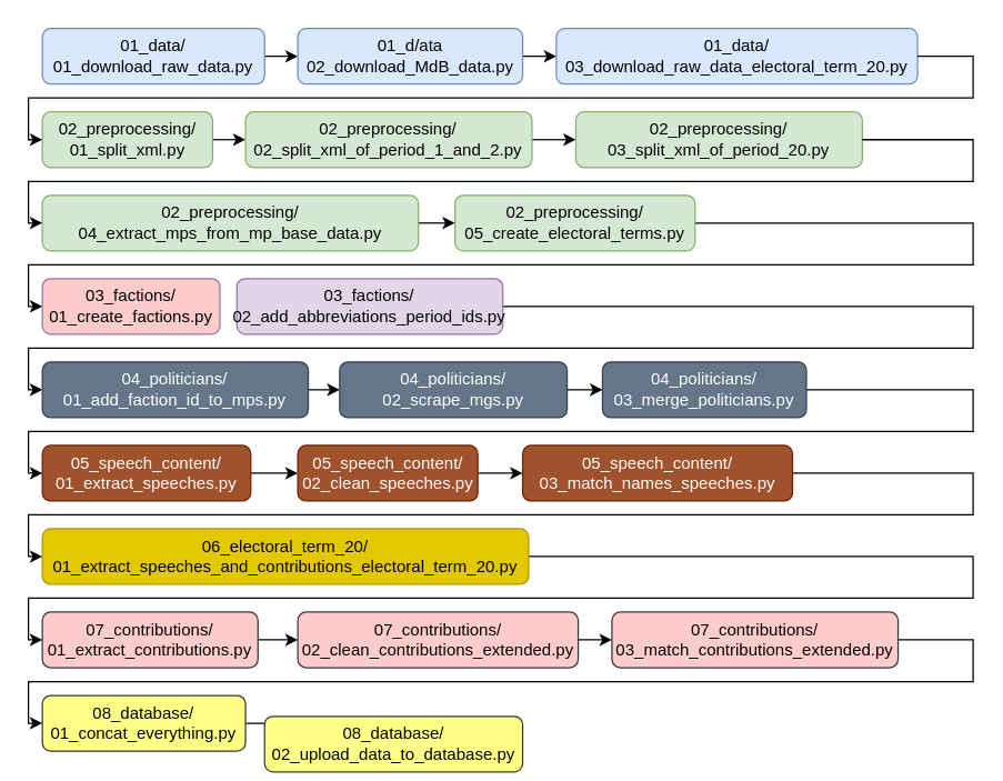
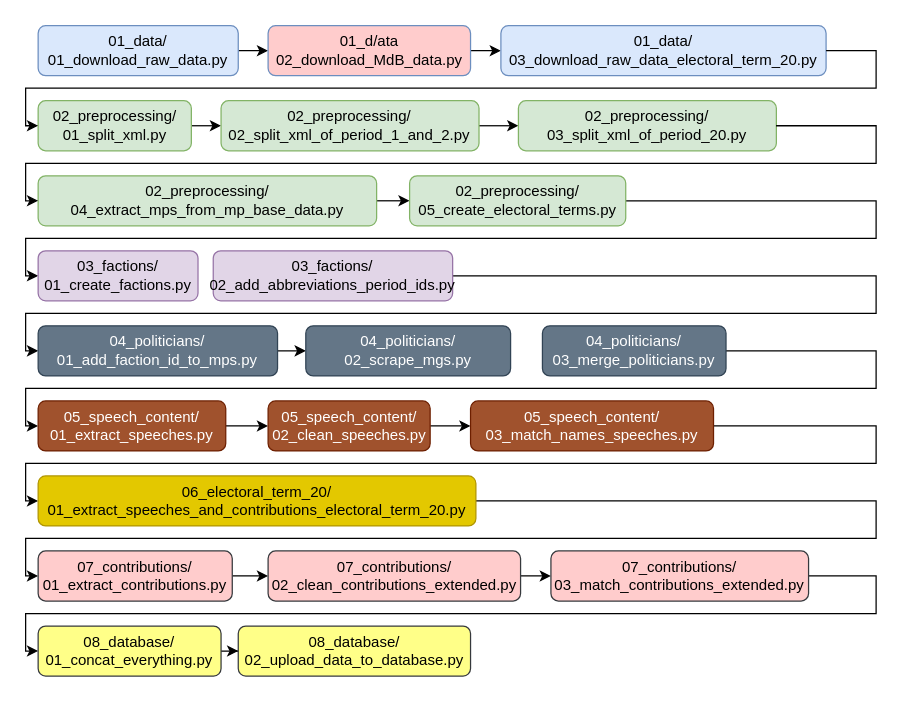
- <mxCell id="40" value="01_d/ata&lt;br&gt;02_download_MdB_data.py" style="rounded=1;whiteSpace=wrap;html=1;fillColor=#dae8fc;strokeColor=#6c8ebf;" vertex="1" parent="1"><mxGeometry x="213.86" width="161.87" height="40" as="geometry" y="20" /></mxCell>
+ <mxCell id="40" value="01_d/ata&lt;br&gt;02_download_MdB_data.py" style="rounded=1;whiteSpace=wrap;html=1;fillColor=#ffcccc;strokeColor=#6c8ebf;" vertex="1" parent="1"><mxGeometry x="213.86" width="161.87" height="40" as="geometry" y="20" /></mxCell>
- <mxCell id="11" value="03_factions/&lt;br&gt;01_create_factions.py" style="rounded=1;whiteSpace=wrap;html=1;fillColor=#ffcccc;strokeColor=#9673a6;" parent="1" vertex="1"><mxGeometry x="30" y="200" width="127.82" height="40" as="geometry" /></mxCell>
+ <mxCell id="11" value="03_factions/&lt;br&gt;01_create_factions.py" style="rounded=1;whiteSpace=wrap;html=1;fillColor=#e1d5e7;strokeColor=#9673a6;" parent="1" vertex="1"><mxGeometry x="30" y="200" width="127.82" height="40" as="geometry" /></mxCell>
- <mxCell id="16" style="edgeStyle=orthogonalEdgeStyle;rounded=0;orthogonalLoop=1;jettySize=auto;html=1;exitX=1;exitY=0.5;exitDx=0;exitDy=0;entryX=0;entryY=0.5;entryDx=0;entryDy=0;" parent="1" source="17" target="19" edge="1"><mxGeometry relative="1" as="geometry" /></mxCell>
- <mxCell id="36" value="08&lt;span style=&quot;background-color: initial;&quot;&gt;_database/&lt;/span&gt;&lt;div&gt;02_upload_data_to_database.py&lt;/div&gt;" style="rounded=1;whiteSpace=wrap;html=1;fillColor=#ffff88;strokeColor=#36393d;" parent="1" vertex="1"><mxGeometry x="190" y="515" width="185.73" height="40" as="geometry" /></mxCell>
+ <mxCell id="36" value="08&lt;span style=&quot;background-color: initial;&quot;&gt;_database/&lt;/span&gt;&lt;div&gt;02_upload_data_to_database.py&lt;/div&gt;" style="rounded=1;whiteSpace=wrap;html=1;fillColor=#ffff88;strokeColor=#36393d;" parent="1" vertex="1"><mxGeometry x="190" y="500" width="185.73" height="40" as="geometry" /></mxCell>
